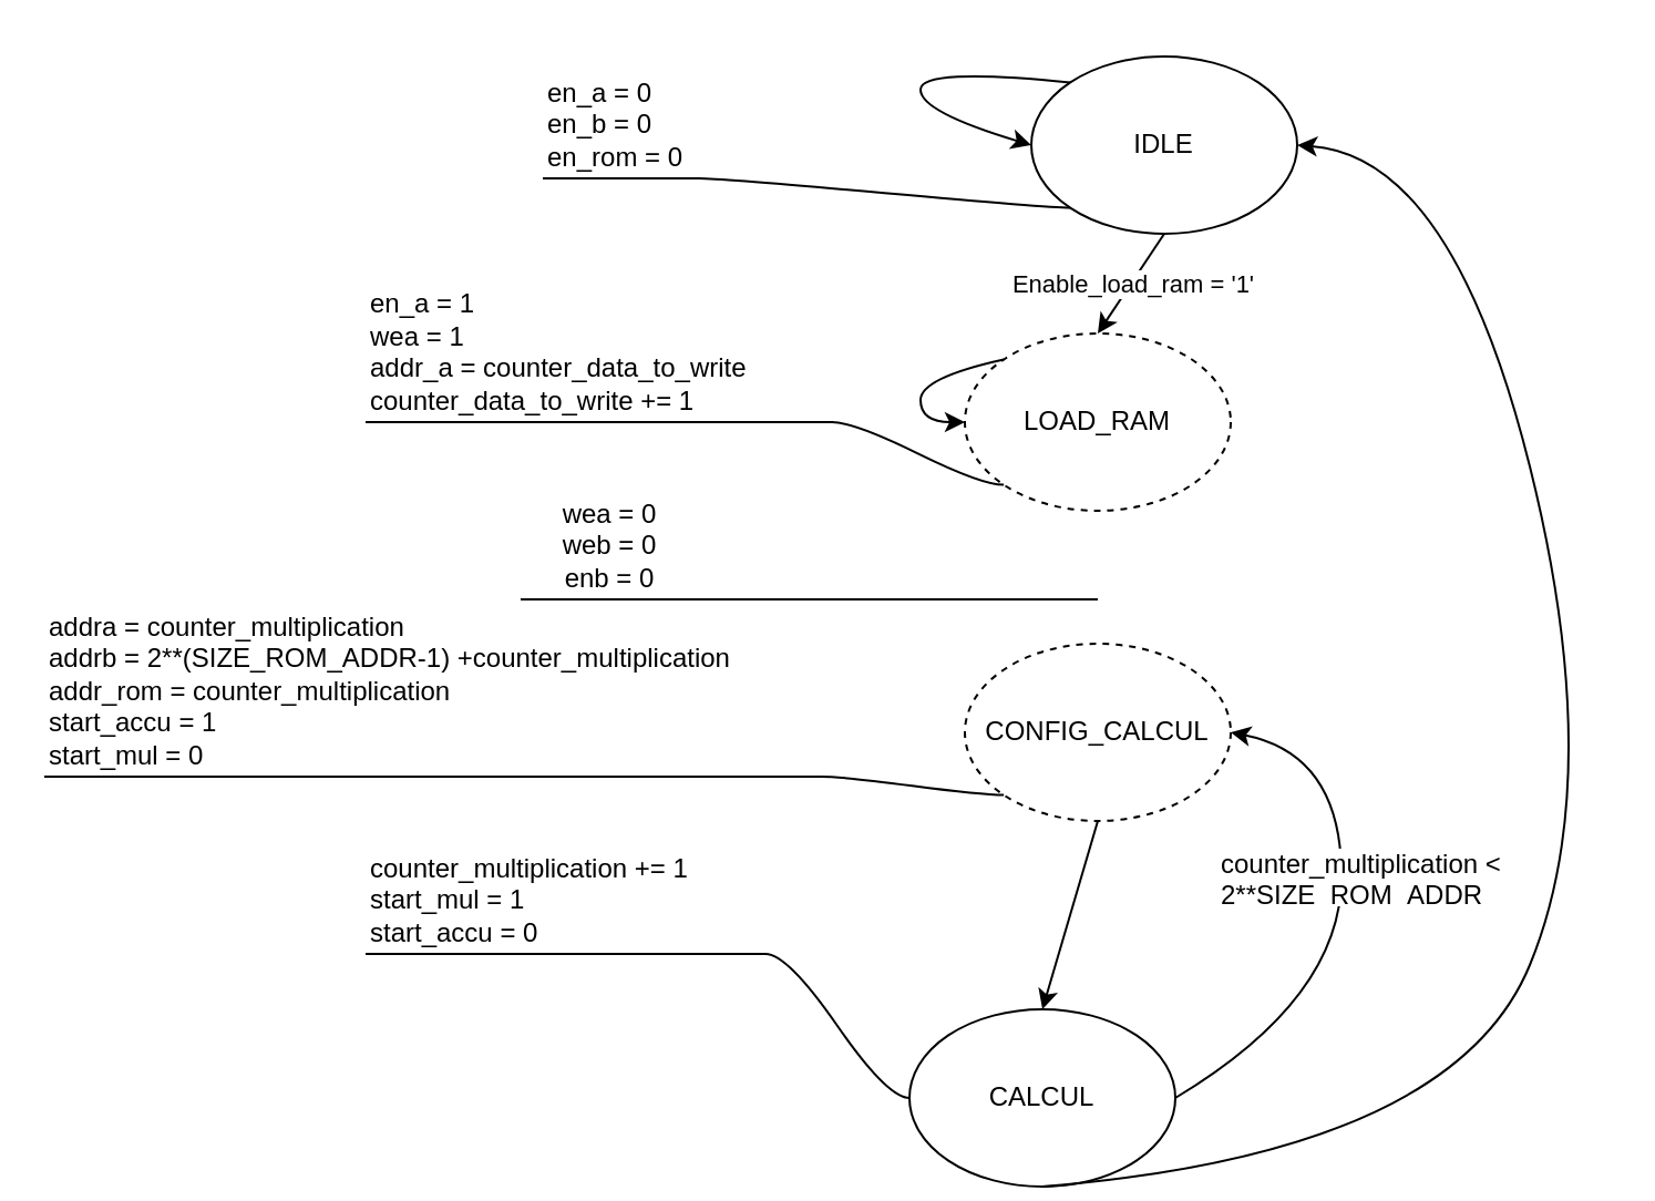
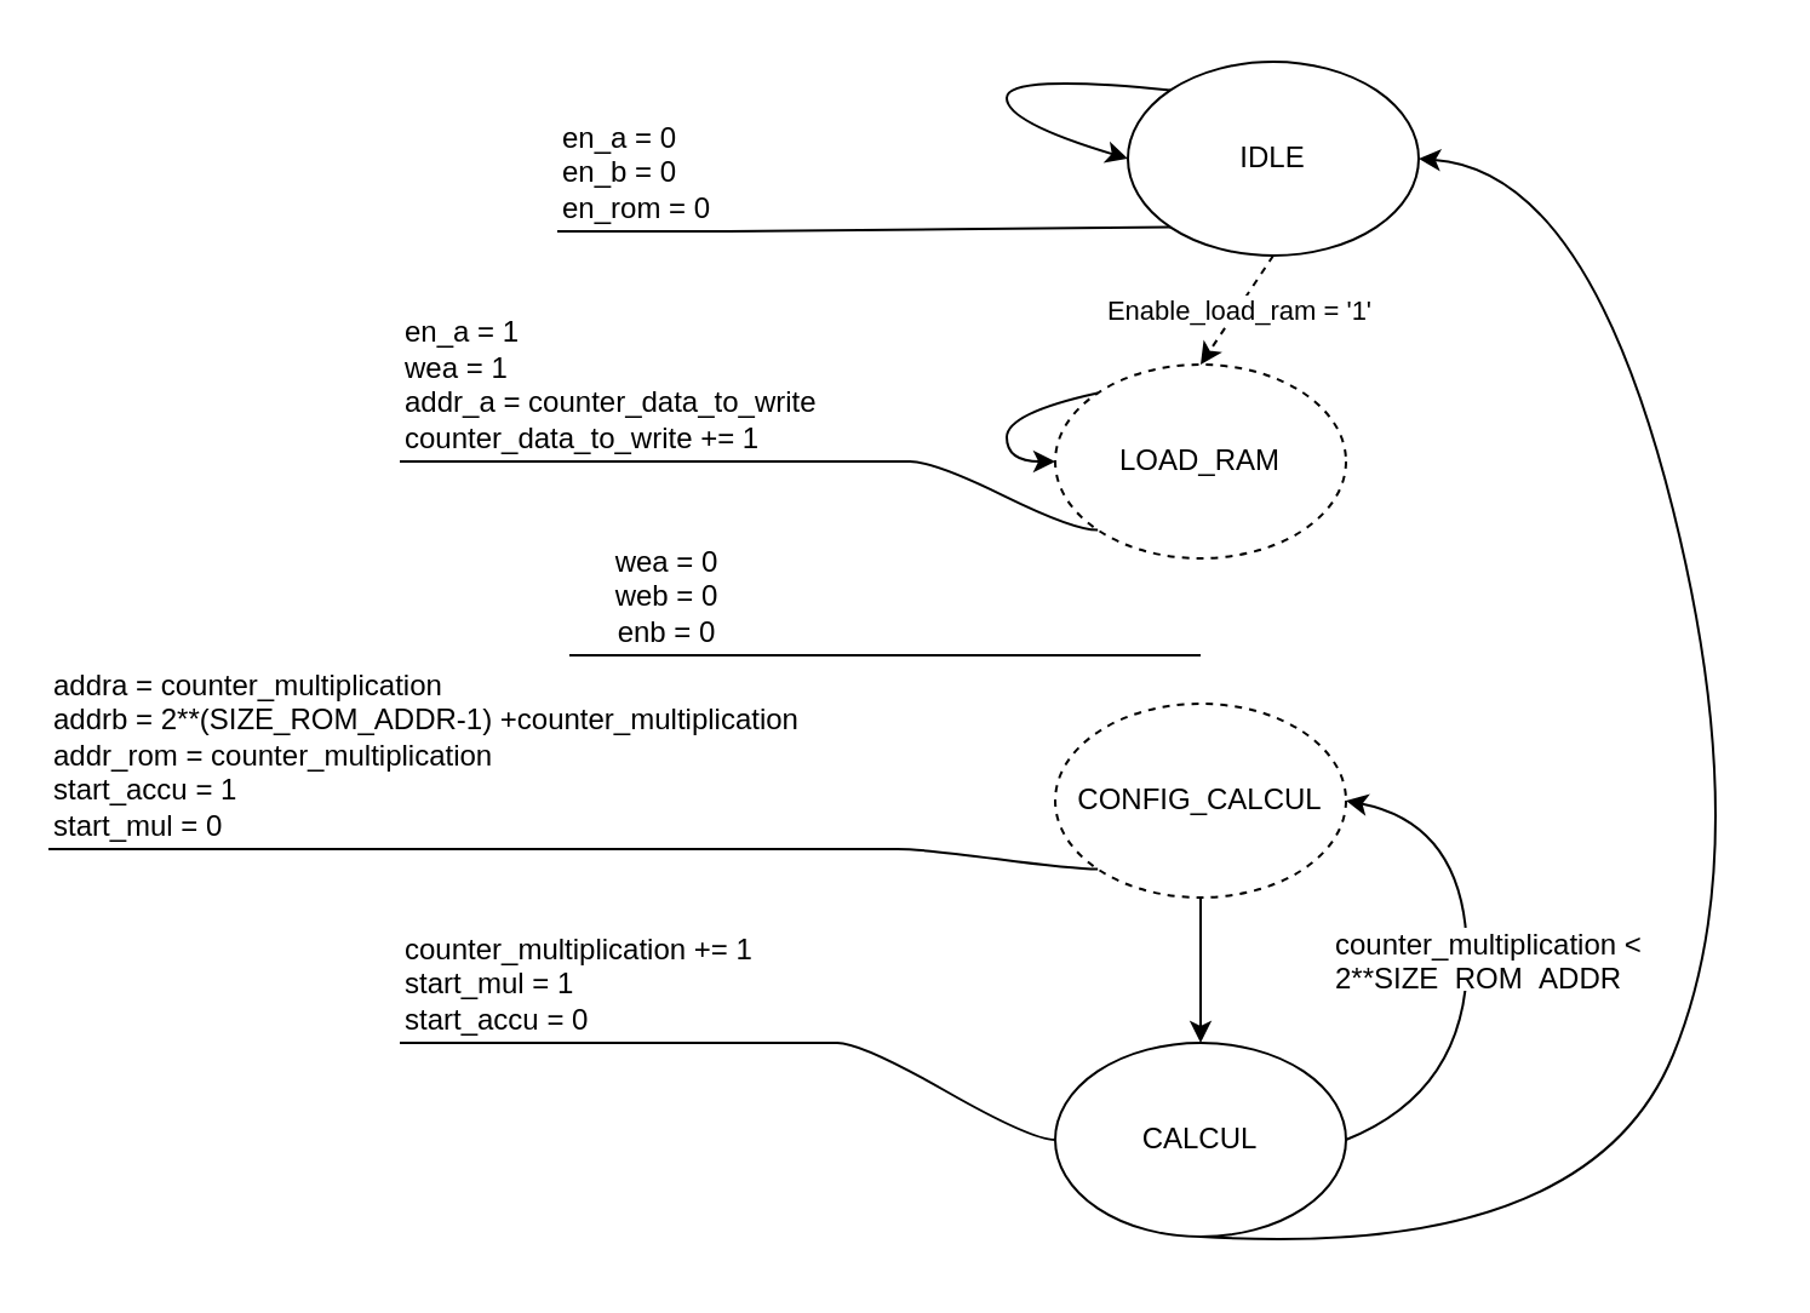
- <mxCell id="14" value="en_a = 0&lt;br&gt;en_b = 0&lt;br&gt;en_rom = 0" style="whiteSpace=wrap;html=1;shape=partialRectangle;top=0;left=0;bottom=1;right=0;points=[[0,1],[1,1]];fillColor=none;align=left;verticalAlign=bottom;routingCenterY=0.5;snapToPoint=1;recursiveResize=0;autosize=1;treeFolding=1;treeMoving=1;newEdgeStyle={&quot;edgeStyle&quot;:&quot;entityRelationEdgeStyle&quot;,&quot;startArrow&quot;:&quot;none&quot;,&quot;endArrow&quot;:&quot;none&quot;,&quot;segment&quot;:10,&quot;curved&quot;:1};labelBackgroundColor=default;" vertex="1" parent="1"><mxGeometry x="245" y="20" width="70" height="60" as="geometry" /></mxCell>
+ <mxCell id="14" value="en_a = 0&lt;br&gt;en_b = 0&lt;br&gt;en_rom = 0" style="whiteSpace=wrap;html=1;shape=partialRectangle;top=0;left=0;bottom=1;right=0;points=[[0,1],[1,1]];fillColor=none;align=left;verticalAlign=bottom;routingCenterY=0.5;snapToPoint=1;recursiveResize=0;autosize=1;treeFolding=1;treeMoving=1;newEdgeStyle={&quot;edgeStyle&quot;:&quot;entityRelationEdgeStyle&quot;,&quot;startArrow&quot;:&quot;none&quot;,&quot;endArrow&quot;:&quot;none&quot;,&quot;segment&quot;:10,&quot;curved&quot;:1};labelBackgroundColor=default;" vertex="1" parent="1"><mxGeometry x="230" y="35" width="70" height="60" as="geometry" /></mxCell>
- <mxCell id="6" value="" style="endArrow=classic;html=1;rounded=0;exitX=0.5;exitY=1;exitDx=0;exitDy=0;entryX=0.5;entryY=0;entryDx=0;entryDy=0;" edge="1" parent="1" source="2" target="3"><mxGeometry relative="1" as="geometry"><mxPoint x="695" y="280" as="sourcePoint" /><mxPoint x="795" y="280" as="targetPoint" /></mxGeometry></mxCell>
+ <mxCell id="6" value="" style="endArrow=classic;html=1;rounded=0;exitX=0.5;exitY=1;exitDx=0;exitDy=0;entryX=0.5;entryY=0;entryDx=0;entryDy=0;dashed=1;" edge="1" parent="1" source="2" target="3"><mxGeometry relative="1" as="geometry"><mxPoint x="695" y="280" as="sourcePoint" /><mxPoint x="795" y="280" as="targetPoint" /></mxGeometry></mxCell>
- <mxCell id="5" value="CALCUL" style="ellipse;whiteSpace=wrap;html=1;" vertex="1" parent="1"><mxGeometry x="410" y="455" width="120" height="80" as="geometry" /></mxCell>
+ <mxCell id="5" value="CALCUL" style="ellipse;whiteSpace=wrap;html=1;" vertex="1" parent="1"><mxGeometry x="435" y="430" width="120" height="80" as="geometry" /></mxCell>
